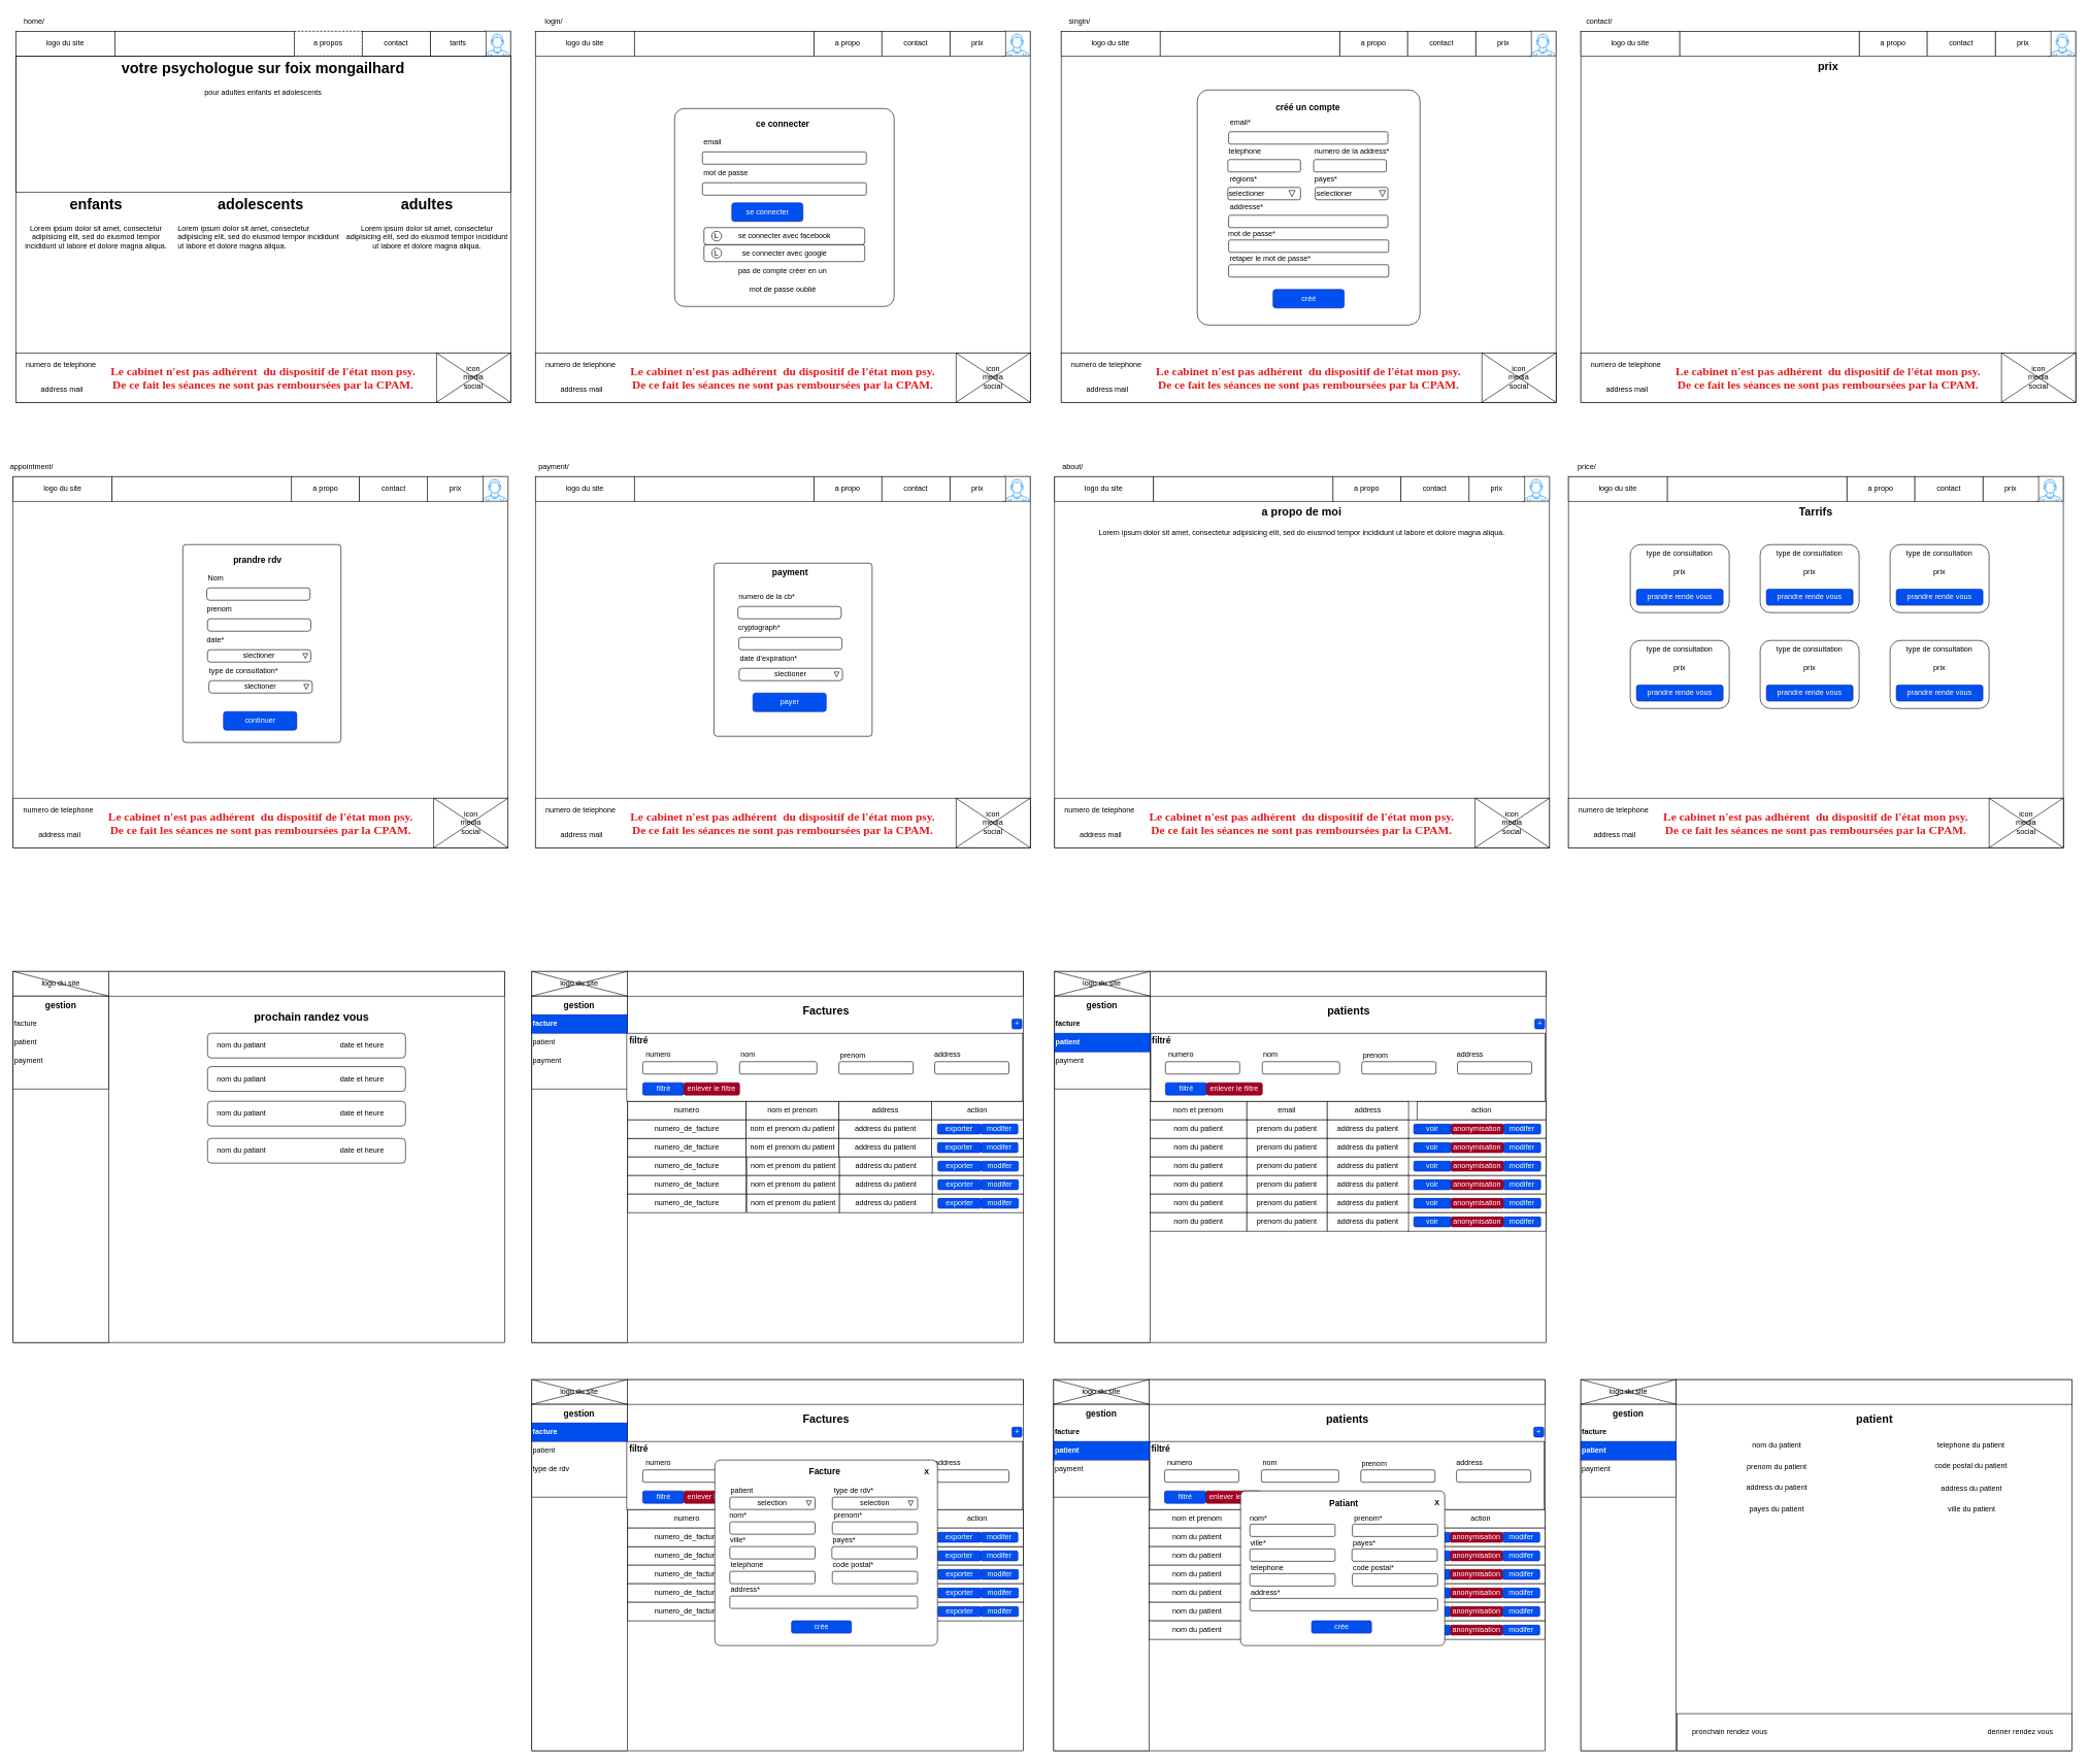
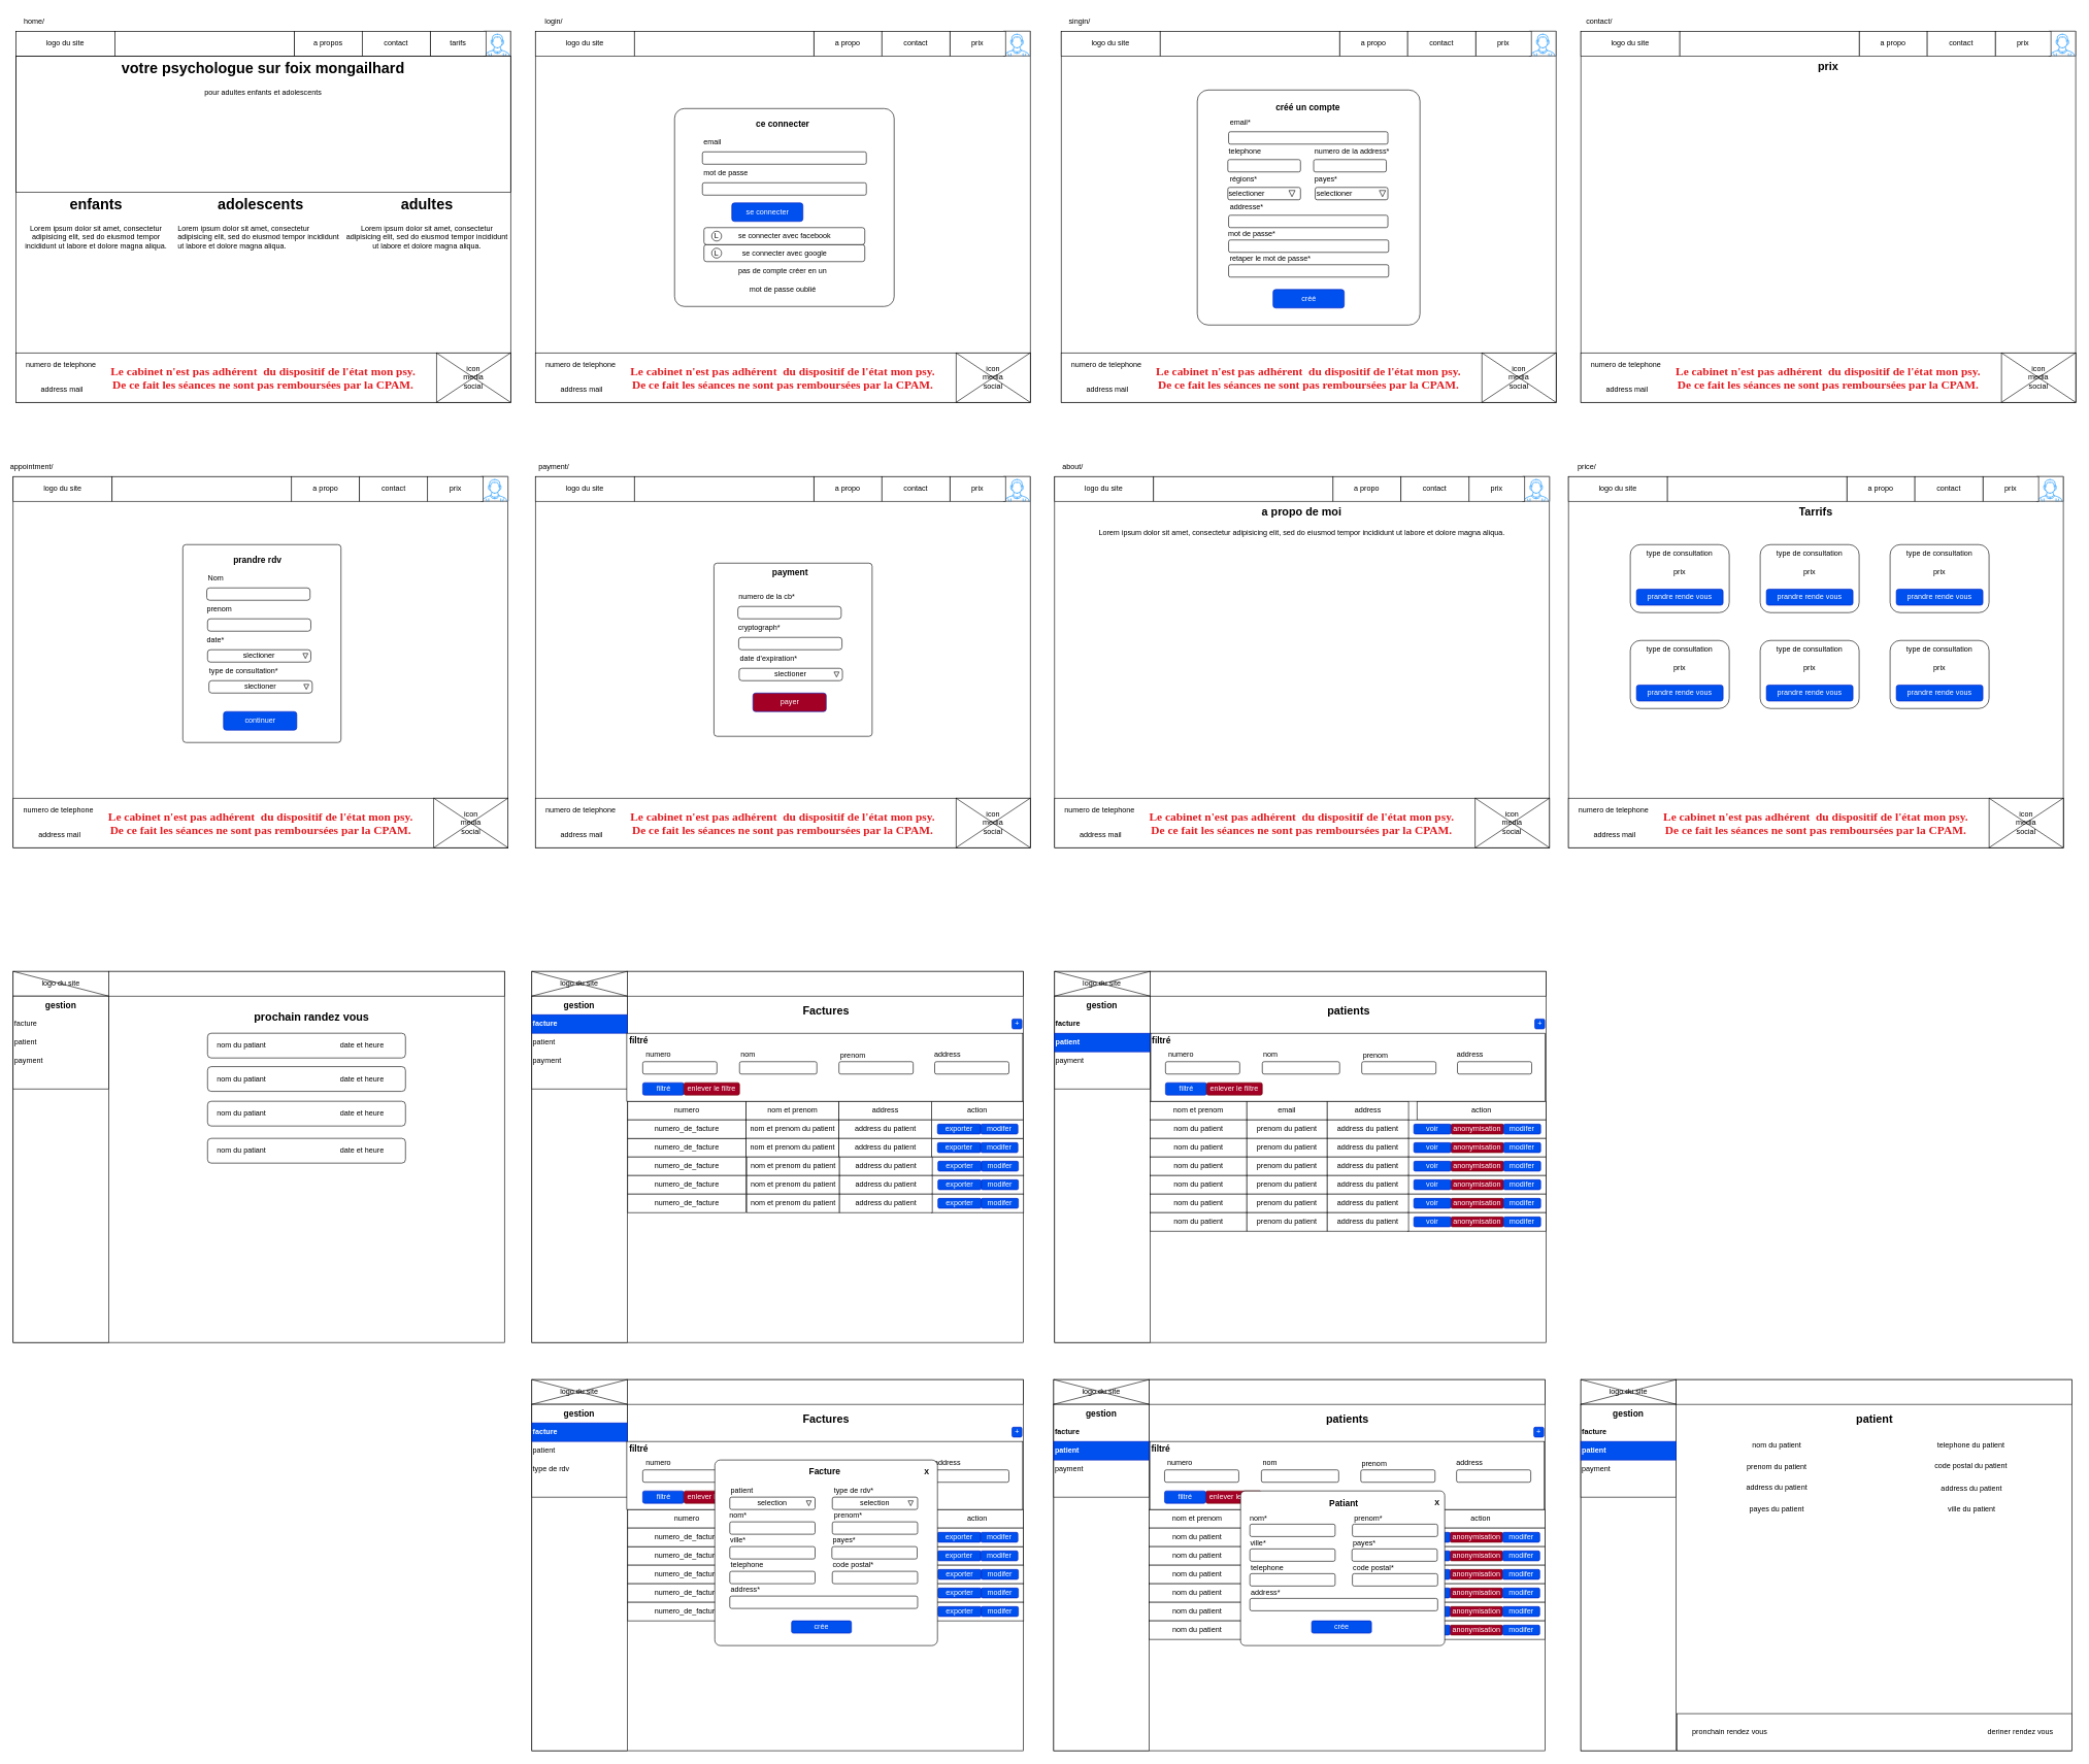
- <mxCell id="17" value="a propos" style="rounded=0;whiteSpace=wrap;html=1;dashed=1;" parent="1" vertex="1"><mxGeometry x="475" y="50" width="110" height="40" as="geometry" /></mxCell>
+ <mxCell id="17" value="a propos" style="rounded=0;whiteSpace=wrap;html=1;" parent="1" vertex="1"><mxGeometry x="475" y="50" width="110" height="40" as="geometry" /></mxCell>
- <mxCell id="498" value="payer" style="rounded=1;whiteSpace=wrap;html=1;fillColor=#0050ef;fontColor=#ffffff;strokeColor=#001DBC;" vertex="1" parent="1"><mxGeometry x="1216.63" y="1120" width="118.5" height="30" as="geometry" /></mxCell>
+ <mxCell id="498" value="payer" style="rounded=1;whiteSpace=wrap;html=1;fillColor=#a20025;fontColor=#ffffff;strokeColor=#001DBC;" vertex="1" parent="1"><mxGeometry x="1216.63" y="1120" width="118.5" height="30" as="geometry" /></mxCell>
